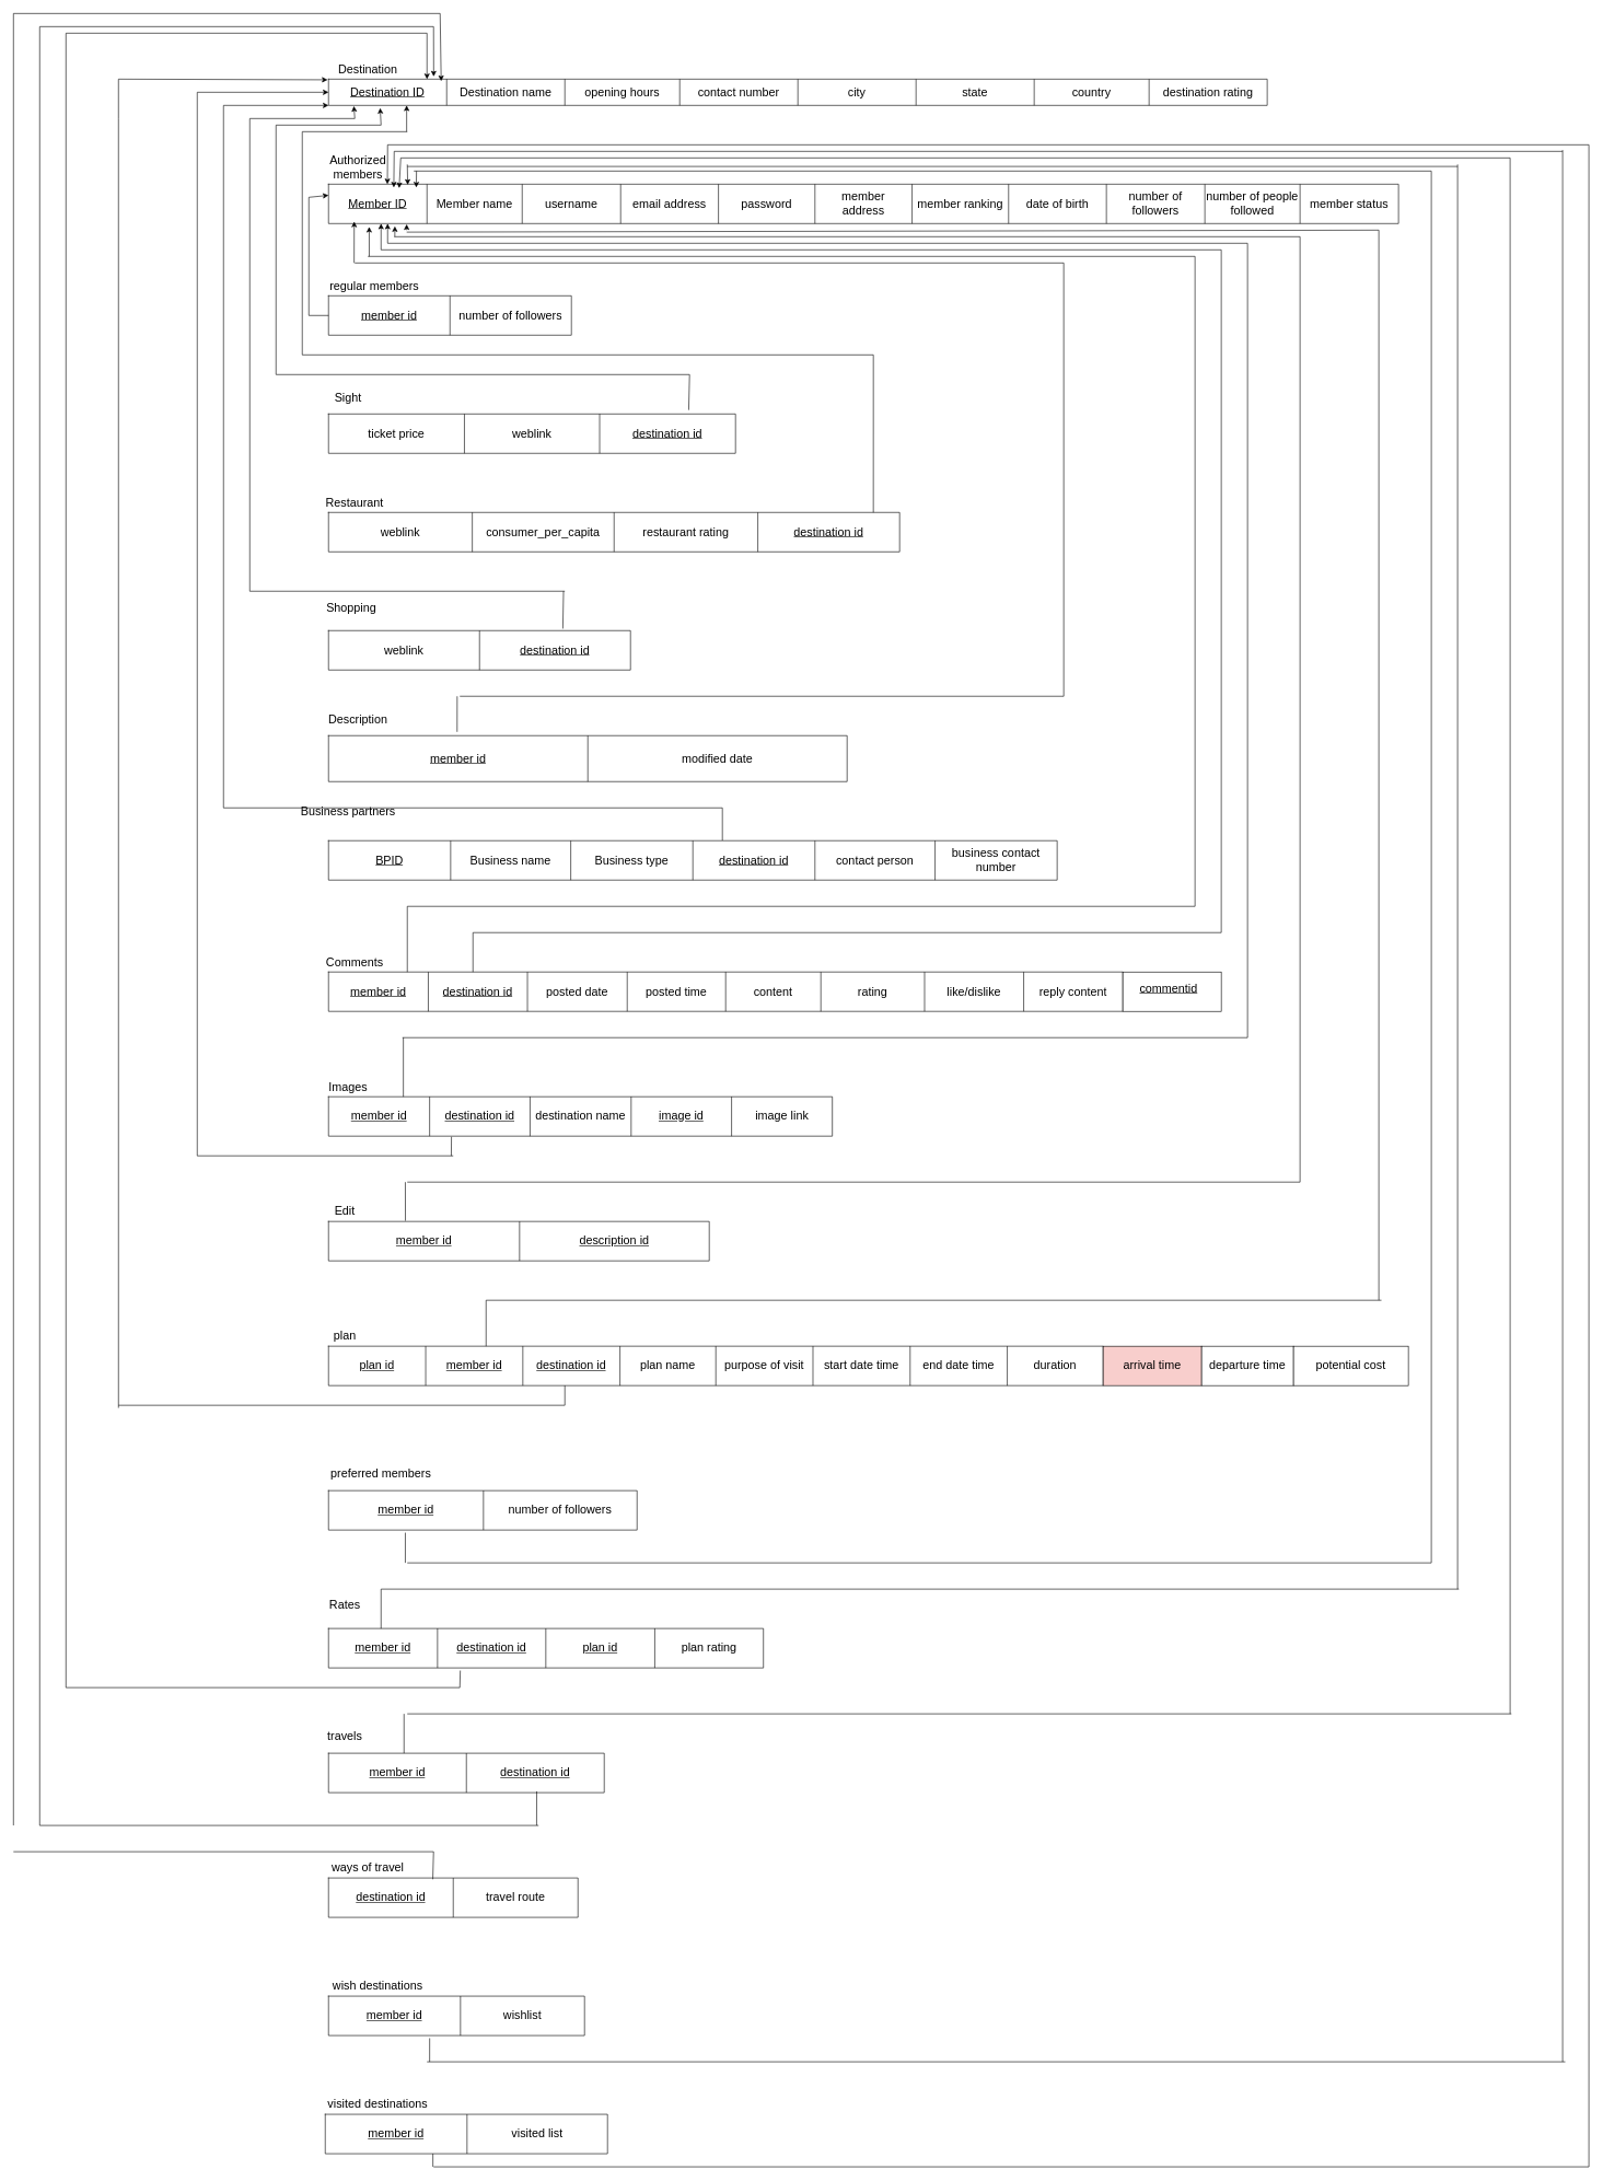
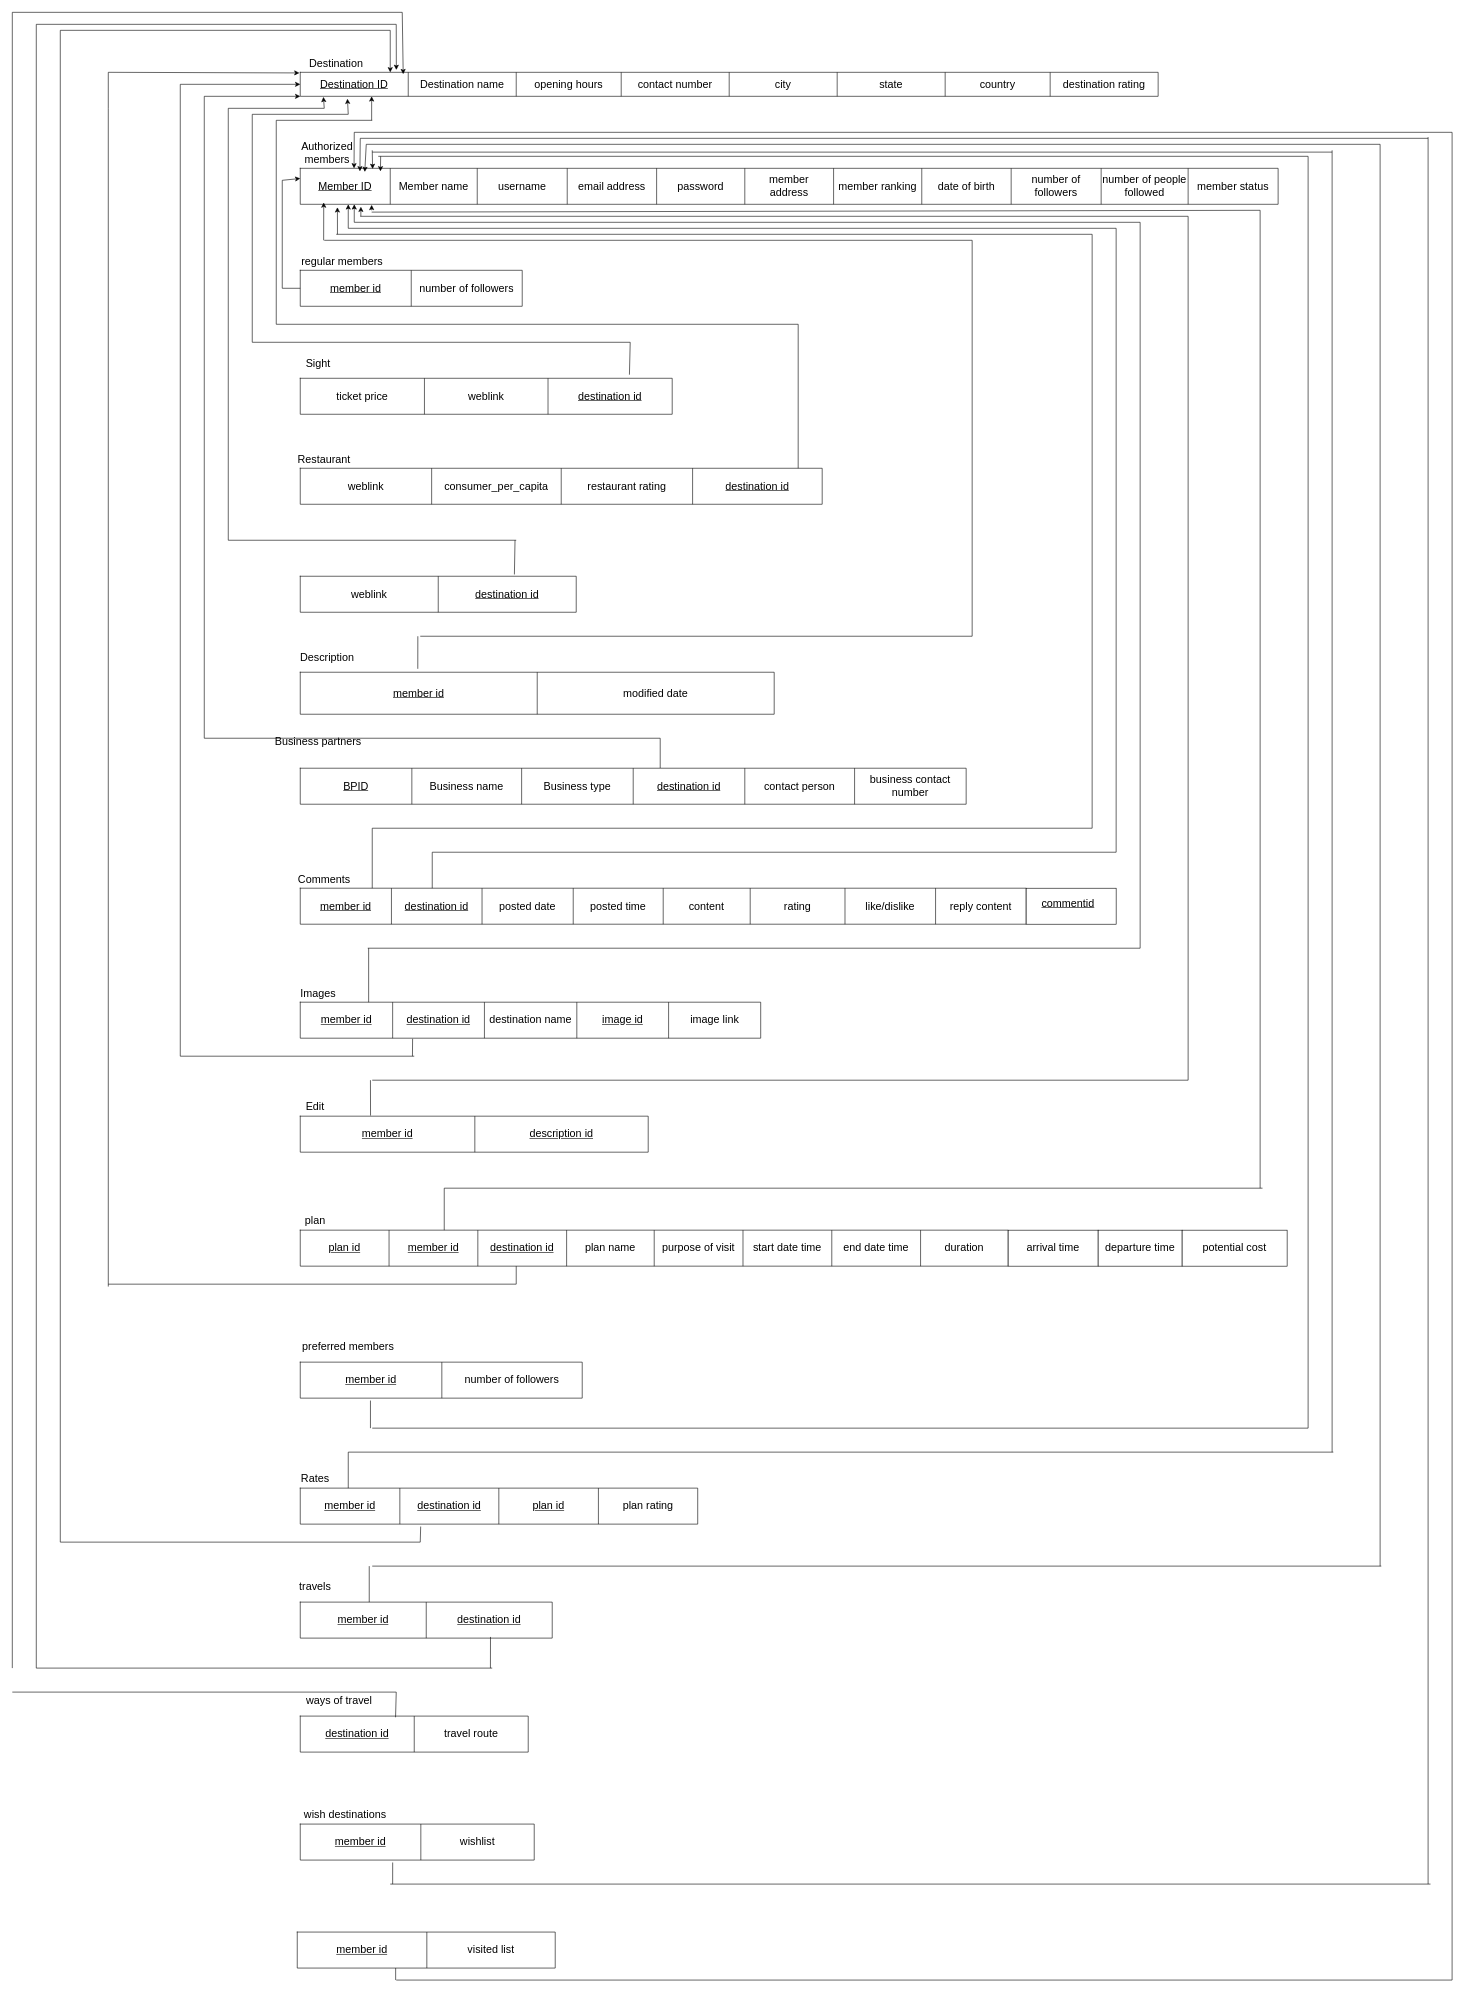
- <mxCell id="29" value="Shopping" style="text;html=1;strokeColor=none;fillColor=none;align=center;verticalAlign=middle;whiteSpace=wrap;rounded=0;fontSize=18;" vertex="1" parent="1"><mxGeometry x="505" y="910" width="60" height="30" as="geometry" /></mxCell>
- <mxCell id="219" value="arrival time" style="rounded=0;whiteSpace=wrap;html=1;fontSize=18;fillColor=#f8cecc;" vertex="1" parent="1"><mxGeometry x="1680" y="2050" width="150" height="60" as="geometry" /></mxCell>
+ <mxCell id="219" value="arrival time" style="rounded=0;whiteSpace=wrap;html=1;fontSize=18;" vertex="1" parent="1"><mxGeometry x="1680" y="2050" width="150" height="60" as="geometry" /></mxCell>
- <mxCell id="53" value="Rates" style="text;html=1;strokeColor=none;fillColor=none;align=center;verticalAlign=middle;whiteSpace=wrap;rounded=0;fontSize=18;" vertex="1" parent="1"><mxGeometry x="495" y="2430" width="60" height="30" as="geometry" /></mxCell>
+ <mxCell id="53" value="Rates" style="text;html=1;strokeColor=none;fillColor=none;align=center;verticalAlign=middle;whiteSpace=wrap;rounded=0;fontSize=18;" vertex="1" parent="1"><mxGeometry x="495" y="2450" width="60" height="30" as="geometry" /></mxCell>
- <mxCell id="77" value="ways of travel" style="text;html=1;strokeColor=none;fillColor=none;align=center;verticalAlign=middle;whiteSpace=wrap;rounded=0;fontSize=18;" vertex="1" parent="1"><mxGeometry x="490" y="2830" width="140" height="30" as="geometry" /></mxCell>
+ <mxCell id="77" value="ways of travel" style="text;html=1;strokeColor=none;fillColor=none;align=center;verticalAlign=middle;whiteSpace=wrap;rounded=0;fontSize=18;" vertex="1" parent="1"><mxGeometry x="495" y="2820" width="140" height="30" as="geometry" /></mxCell>
- <mxCell id="79" value="visited destinations" style="text;html=1;strokeColor=none;fillColor=none;align=center;verticalAlign=middle;whiteSpace=wrap;rounded=0;fontSize=18;" vertex="1" parent="1"><mxGeometry x="490" y="3190" width="170" height="30" as="geometry" /></mxCell>
